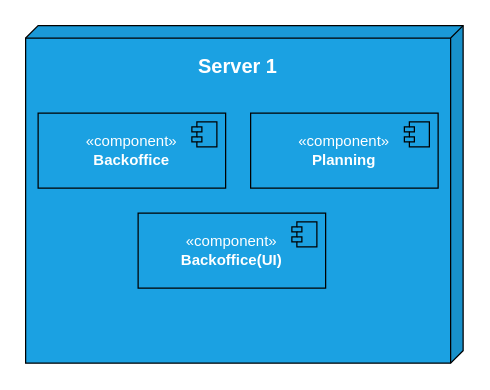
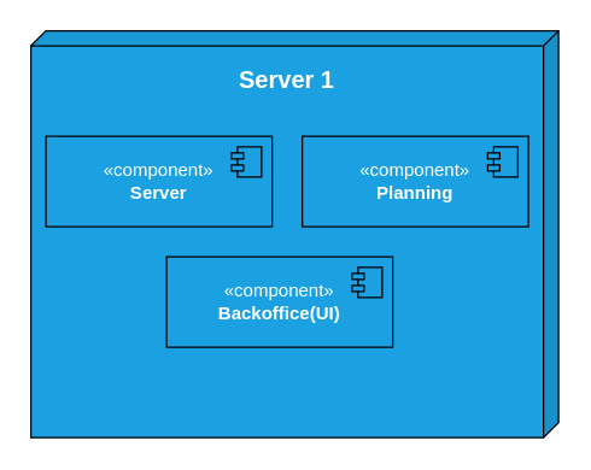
- <mxCell id="3" value="«component»&lt;br&gt;&lt;b&gt;Backoffice&lt;/b&gt;" style="html=1;dropTarget=0;whiteSpace=wrap;fillColor=#1ba1e2;fontColor=#ffffff;strokeColor=#000000;" parent="1" vertex="1"><mxGeometry x="30" y="90" width="150" height="60" as="geometry" /></mxCell>
+ <mxCell id="3" value="«component»&lt;br&gt;&lt;b&gt;Server&lt;/b&gt;" style="html=1;dropTarget=0;whiteSpace=wrap;fillColor=#1ba1e2;fontColor=#ffffff;strokeColor=#000000;" parent="1" vertex="1"><mxGeometry x="30" y="90" width="150" height="60" as="geometry" /></mxCell>
